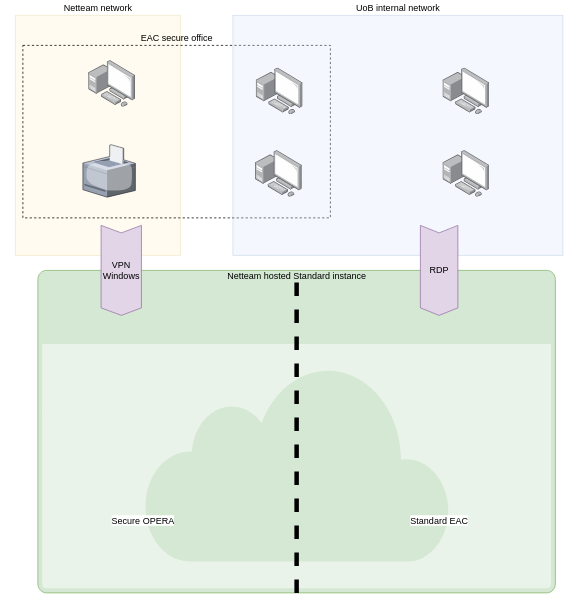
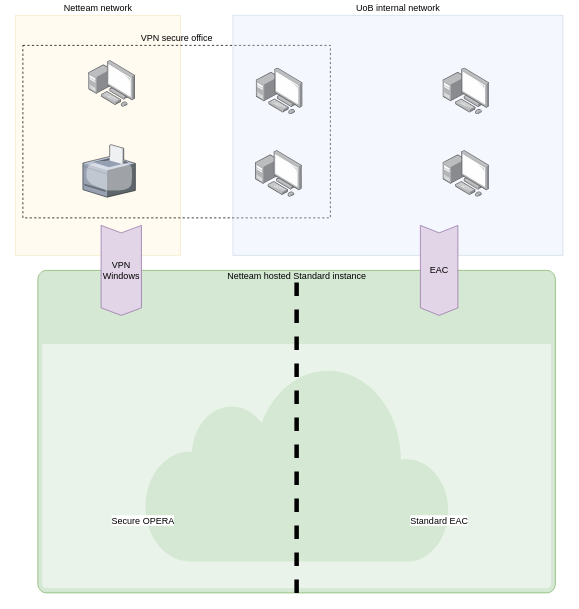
- <mxCell id="4" value="&lt;div&gt;EAC secure office&lt;/div&gt;" style="verticalLabelPosition=top;verticalAlign=bottom;html=1;shape=mxgraph.basic.rect;fillColor2=none;strokeWidth=1;size=20;indent=5;fillColor=none;dashed=1;labelPosition=center;align=center;" vertex="1" parent="1"><mxGeometry x="30" y="60" width="410" height="230" as="geometry" /></mxCell>
+ <mxCell id="4" value="&lt;div&gt;VPN secure office&lt;/div&gt;" style="verticalLabelPosition=top;verticalAlign=bottom;html=1;shape=mxgraph.basic.rect;fillColor2=none;strokeWidth=1;size=20;indent=5;fillColor=none;dashed=1;labelPosition=center;align=center;" vertex="1" parent="1"><mxGeometry x="30" y="60" width="410" height="230" as="geometry" /></mxCell>
- <mxCell id="12" value="RDP" style="html=1;shadow=0;dashed=0;align=center;verticalAlign=middle;shape=mxgraph.arrows2.arrow;dy=0;dx=10;notch=10;fillColor=#e1d5e7;direction=south;strokeColor=#9673a6;" vertex="1" parent="1"><mxGeometry x="560" y="300" width="50" height="120" as="geometry" /></mxCell>
+ <mxCell id="12" value="EAC" style="html=1;shadow=0;dashed=0;align=center;verticalAlign=middle;shape=mxgraph.arrows2.arrow;dy=0;dx=10;notch=10;fillColor=#e1d5e7;direction=south;strokeColor=#9673a6;" vertex="1" parent="1"><mxGeometry x="560" y="300" width="50" height="120" as="geometry" /></mxCell>
